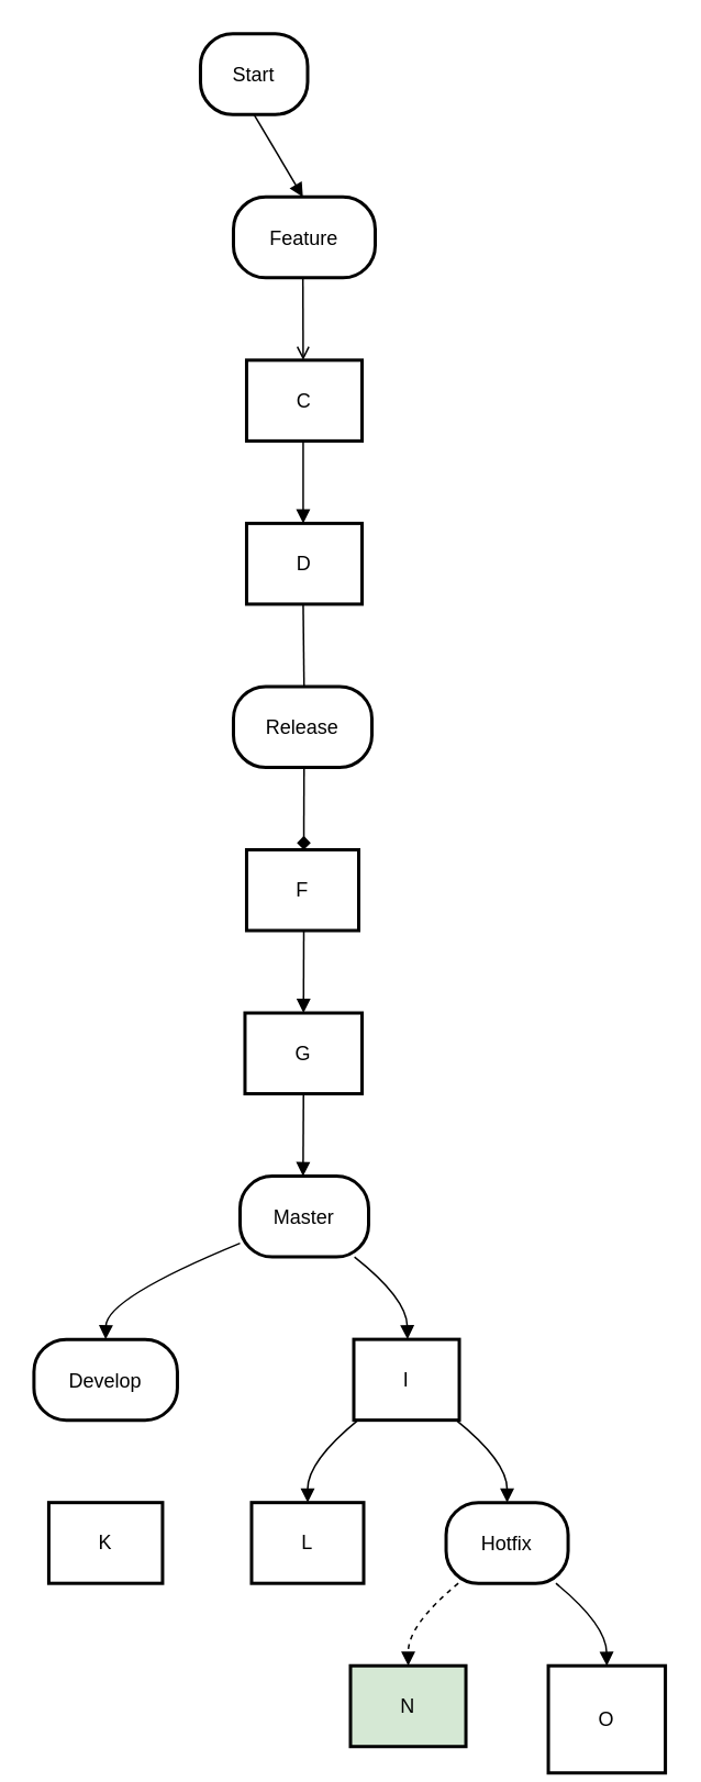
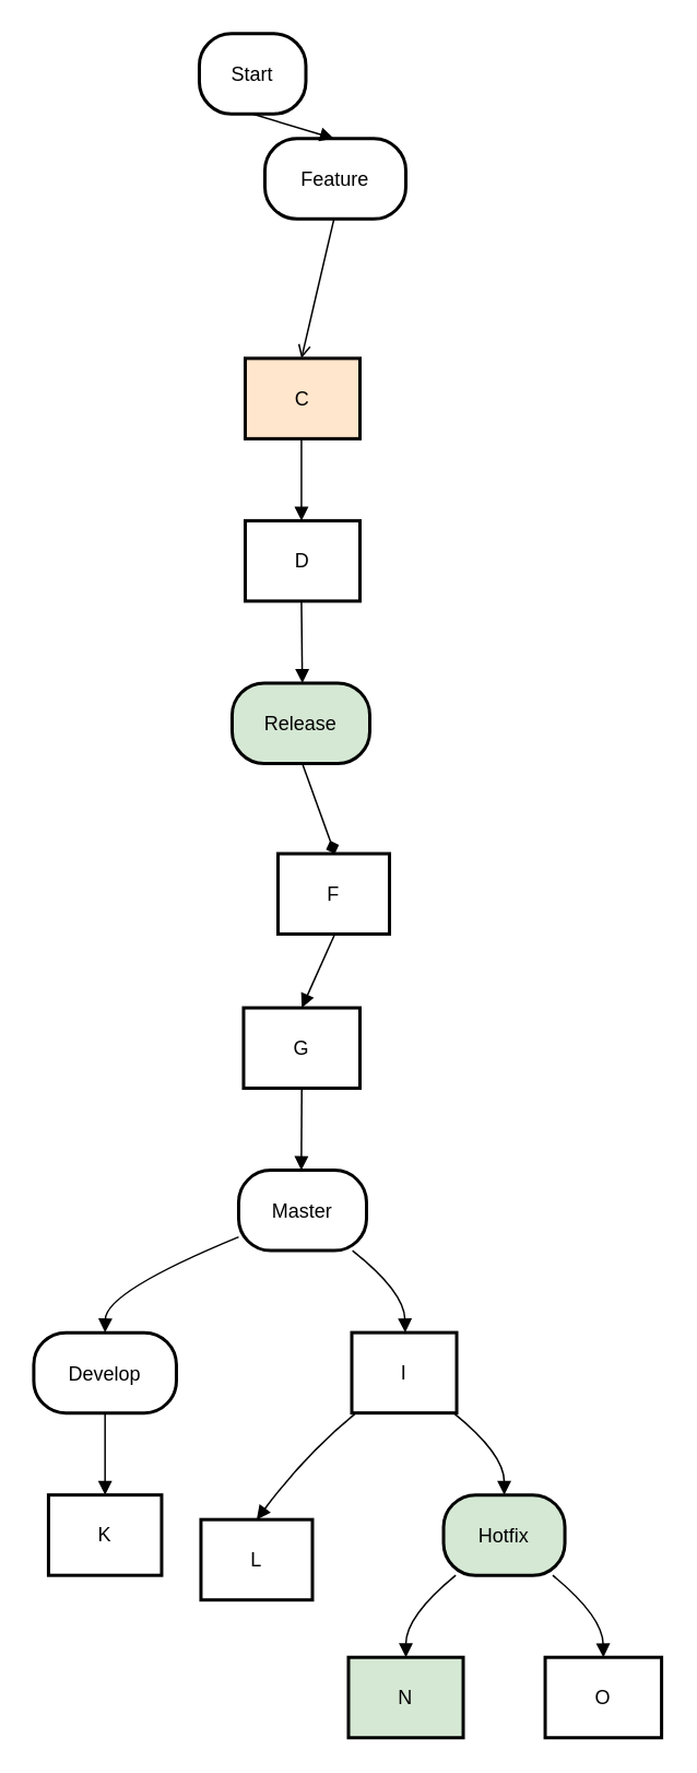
- <mxCell id="3" value="Feature" style="rounded=1;arcSize=40;strokeWidth=2" vertex="1" parent="1"><mxGeometry x="141" y="119" width="86" height="49" as="geometry" /></mxCell>
+ <mxCell id="3" value="Feature" style="rounded=1;arcSize=40;strokeWidth=2" vertex="1" parent="1"><mxGeometry x="161" y="84" width="86" height="49" as="geometry" /></mxCell>
- <mxCell id="4" value="C" style="whiteSpace=wrap;strokeWidth=2;" vertex="1" parent="1"><mxGeometry x="149" y="218" width="70" height="49" as="geometry" /></mxCell>
+ <mxCell id="4" value="C" style="whiteSpace=wrap;strokeWidth=2;fillColor=#ffe6cc;" vertex="1" parent="1"><mxGeometry x="149" y="218" width="70" height="49" as="geometry" /></mxCell>
- <mxCell id="20" value="" style="curved=1;startArrow=none;endArrow=none;exitX=0.49;exitY=1;entryX=0.51;entryY=0;" edge="1" parent="1" source="5" target="6"><mxGeometry relative="1" as="geometry"><Array as="points" /></mxGeometry></mxCell>
+ <mxCell id="20" value="" style="curved=1;startArrow=none;endArrow=block;exitX=0.49;exitY=1;entryX=0.51;entryY=0;" edge="1" parent="1" source="5" target="6"><mxGeometry relative="1" as="geometry"><Array as="points" /></mxGeometry></mxCell>
- <mxCell id="6" value="Release" style="rounded=1;arcSize=40;strokeWidth=2" vertex="1" parent="1"><mxGeometry x="141" y="416" width="84" height="49" as="geometry" /></mxCell>
+ <mxCell id="6" value="Release" style="rounded=1;arcSize=40;strokeWidth=2;fillColor=#d5e8d4;" vertex="1" parent="1"><mxGeometry x="141" y="416" width="84" height="49" as="geometry" /></mxCell>
- <mxCell id="7" value="F" style="whiteSpace=wrap;strokeWidth=2;" vertex="1" parent="1"><mxGeometry x="149" y="515" width="68" height="49" as="geometry" /></mxCell>
+ <mxCell id="7" value="F" style="whiteSpace=wrap;strokeWidth=2;" vertex="1" parent="1"><mxGeometry x="169" y="520" width="68" height="49" as="geometry" /></mxCell>
+ <mxCell id="26" value="" style="curved=1;startArrow=none;endArrow=block;exitX=0.5;exitY=1;entryX=0.5;entryY=0;" edge="1" parent="1" source="11" target="12"><mxGeometry relative="1" as="geometry"><Array as="points" /></mxGeometry></mxCell>
- <mxCell id="13" value="L" style="whiteSpace=wrap;strokeWidth=2;" vertex="1" parent="1"><mxGeometry x="152" y="911" width="68" height="49" as="geometry" /></mxCell>
+ <mxCell id="13" value="L" style="whiteSpace=wrap;strokeWidth=2;" vertex="1" parent="1"><mxGeometry x="122" y="926" width="68" height="49" as="geometry" /></mxCell>
- <mxCell id="14" value="Hotfix" style="rounded=1;arcSize=40;strokeWidth=2" vertex="1" parent="1"><mxGeometry x="270" y="911" width="74" height="49" as="geometry" /></mxCell>
+ <mxCell id="14" value="Hotfix" style="rounded=1;arcSize=40;strokeWidth=2;fillColor=#d5e8d4;" vertex="1" parent="1"><mxGeometry x="270" y="911" width="74" height="49" as="geometry" /></mxCell>
- <mxCell id="29" value="" style="curved=1;startArrow=none;endArrow=block;exitX=0.1;exitY=1;entryX=0.5;entryY=0;dashed=1;" edge="1" parent="1" source="14" target="15"><mxGeometry relative="1" as="geometry"><Array as="points"><mxPoint x="247" y="985" /></Array></mxGeometry></mxCell>
+ <mxCell id="29" value="" style="curved=1;startArrow=none;endArrow=block;exitX=0.1;exitY=1;entryX=0.5;entryY=0;" edge="1" parent="1" source="14" target="15"><mxGeometry relative="1" as="geometry"><Array as="points"><mxPoint x="247" y="985" /></Array></mxGeometry></mxCell>
- <mxCell id="16" value="O" style="whiteSpace=wrap;strokeWidth=2;" vertex="1" parent="1"><mxGeometry x="332" y="1010" width="71" height="65" as="geometry" /></mxCell>
+ <mxCell id="16" value="O" style="whiteSpace=wrap;strokeWidth=2;" vertex="1" parent="1"><mxGeometry x="332" y="1010" width="71" height="49" as="geometry" /></mxCell>
